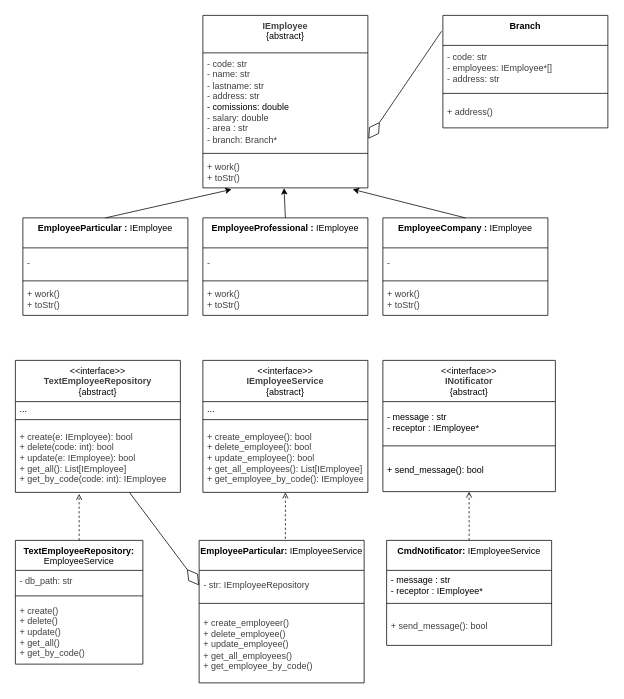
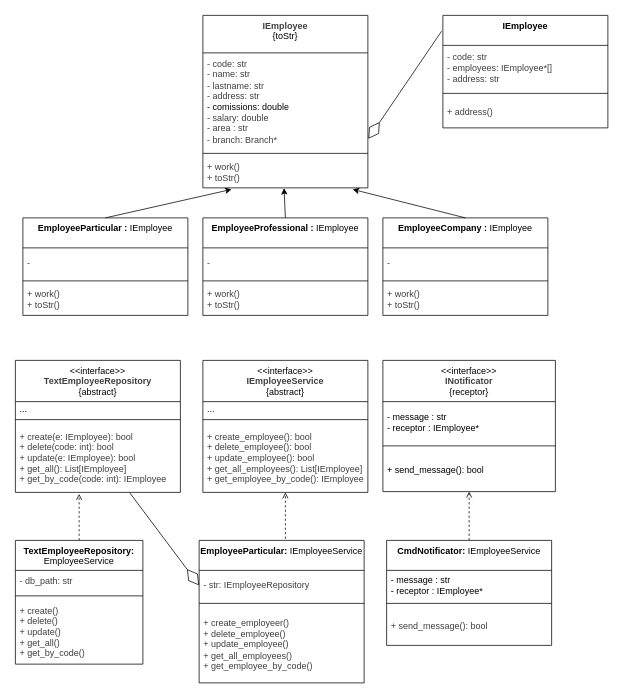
- <mxCell id="40" value="&lt;span style=&quot;color: rgb(0, 0, 0);&quot;&gt;&lt;b&gt;Branch&lt;/b&gt;&lt;/span&gt;" style="swimlane;fontStyle=0;align=center;verticalAlign=top;childLayout=stackLayout;horizontal=1;startSize=40;horizontalStack=0;resizeParent=1;resizeParentMax=0;resizeLast=0;collapsible=0;marginBottom=0;html=1;whiteSpace=wrap;" parent="1" vertex="1"><mxGeometry x="590" y="20" width="220" height="150" as="geometry" /></mxCell>
+ <mxCell id="40" value="&lt;span style=&quot;color: rgb(0, 0, 0);&quot;&gt;&lt;b&gt;IEmployee&lt;/b&gt;&lt;/span&gt;" style="swimlane;fontStyle=0;align=center;verticalAlign=top;childLayout=stackLayout;horizontal=1;startSize=40;horizontalStack=0;resizeParent=1;resizeParentMax=0;resizeLast=0;collapsible=0;marginBottom=0;html=1;whiteSpace=wrap;" parent="1" vertex="1"><mxGeometry x="590" y="20" width="220" height="150" as="geometry" /></mxCell>
- <mxCell id="21" value="&lt;span style=&quot;color: rgb(63, 63, 63);&quot;&gt;&lt;b&gt;IEmployee&lt;/b&gt;&lt;/span&gt;&lt;div&gt;&lt;span style=&quot;color: rgb(0, 0, 0);&quot;&gt;{abstract}&lt;/span&gt;&lt;/div&gt;" style="swimlane;fontStyle=0;align=center;verticalAlign=top;childLayout=stackLayout;horizontal=1;startSize=50;horizontalStack=0;resizeParent=1;resizeParentMax=0;resizeLast=0;collapsible=0;marginBottom=0;html=1;whiteSpace=wrap;" parent="1" vertex="1"><mxGeometry x="270" y="20" width="220" height="230" as="geometry" /></mxCell>
+ <mxCell id="21" value="&lt;span style=&quot;color: rgb(63, 63, 63);&quot;&gt;&lt;b&gt;IEmployee&lt;/b&gt;&lt;/span&gt;&lt;div&gt;&lt;span style=&quot;color: rgb(0, 0, 0);&quot;&gt;{toStr}&lt;/span&gt;&lt;/div&gt;" style="swimlane;fontStyle=0;align=center;verticalAlign=top;childLayout=stackLayout;horizontal=1;startSize=50;horizontalStack=0;resizeParent=1;resizeParentMax=0;resizeLast=0;collapsible=0;marginBottom=0;html=1;whiteSpace=wrap;" parent="1" vertex="1"><mxGeometry x="270" y="20" width="220" height="230" as="geometry" /></mxCell>
- <mxCell id="45" value="&amp;lt;&amp;lt;interface&amp;gt;&amp;gt;&lt;br&gt;&lt;span style=&quot;color: rgb(63, 63, 63);&quot;&gt;&lt;b&gt;INotificator&lt;/b&gt;&lt;/span&gt;&lt;br&gt;{abstract}" style="swimlane;fontStyle=0;align=center;verticalAlign=top;childLayout=stackLayout;horizontal=1;startSize=55;horizontalStack=0;resizeParent=1;resizeParentMax=0;resizeLast=0;collapsible=0;marginBottom=0;html=1;whiteSpace=wrap;" parent="1" vertex="1"><mxGeometry x="510" y="480" width="230" height="175" as="geometry" /></mxCell>
+ <mxCell id="45" value="&amp;lt;&amp;lt;interface&amp;gt;&amp;gt;&lt;br&gt;&lt;span style=&quot;color: rgb(63, 63, 63);&quot;&gt;&lt;b&gt;INotificator&lt;/b&gt;&lt;/span&gt;&lt;br&gt;{receptor}" style="swimlane;fontStyle=0;align=center;verticalAlign=top;childLayout=stackLayout;horizontal=1;startSize=55;horizontalStack=0;resizeParent=1;resizeParentMax=0;resizeLast=0;collapsible=0;marginBottom=0;html=1;whiteSpace=wrap;" parent="1" vertex="1"><mxGeometry x="510" y="480" width="230" height="175" as="geometry" /></mxCell>
